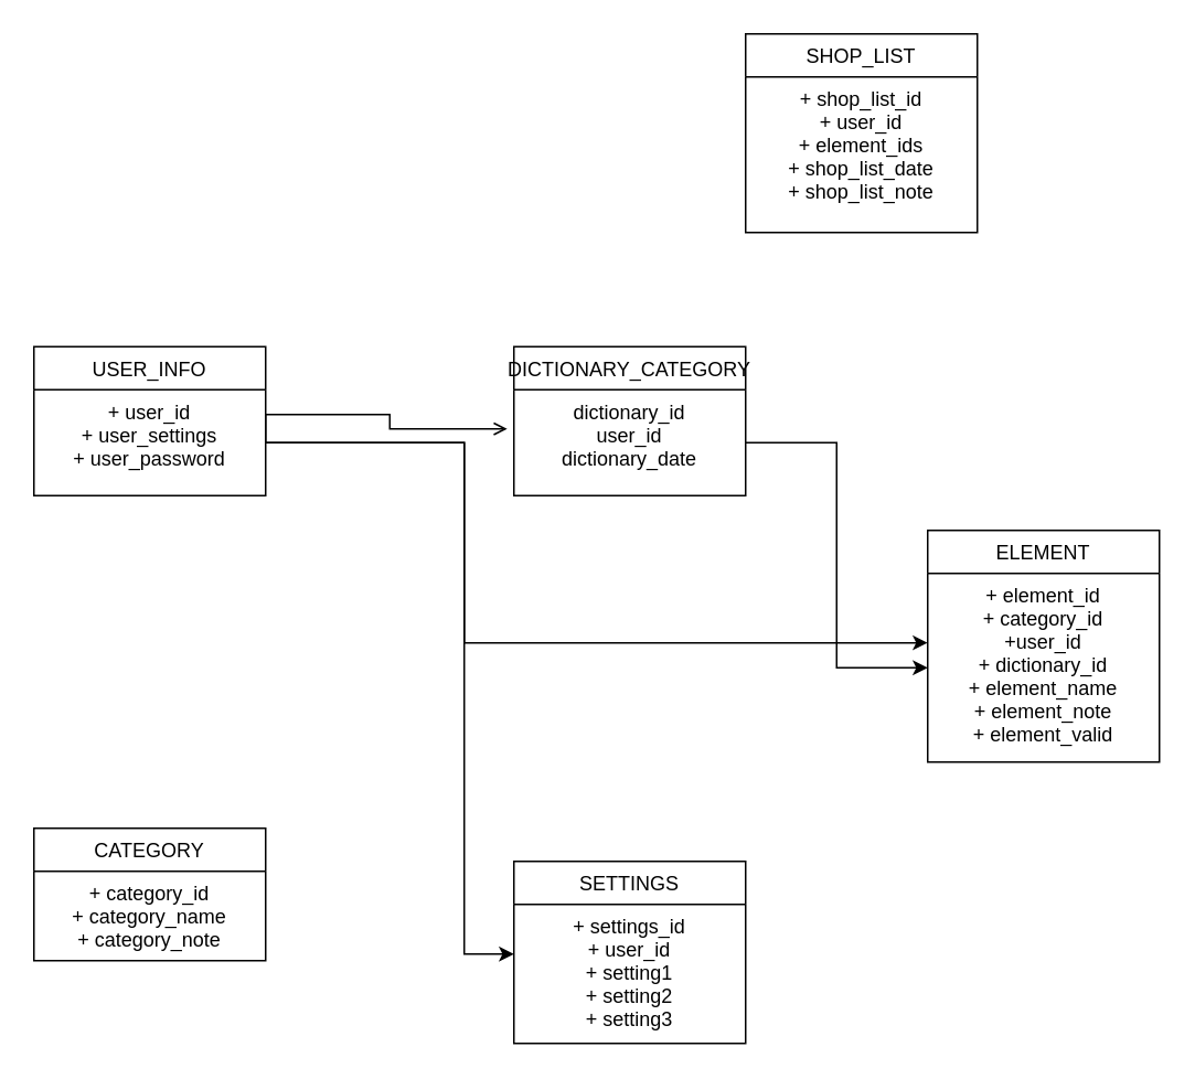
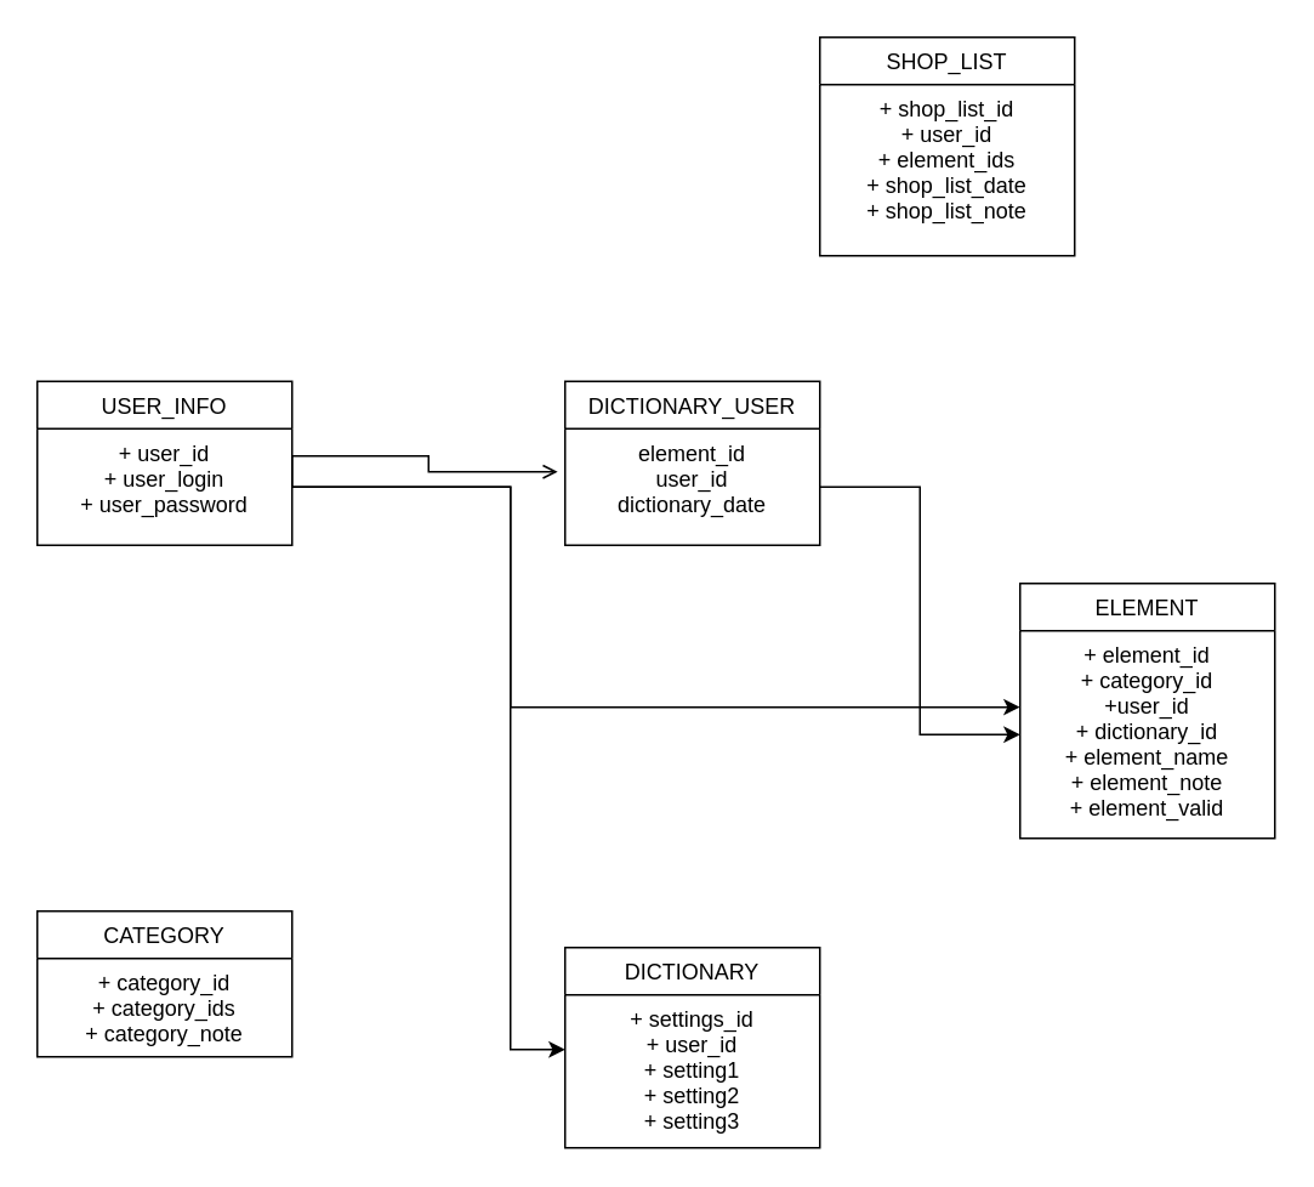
- <mxCell id="4" value="DICTIONARY_CATEGORY" style="swimlane;fontStyle=0;childLayout=stackLayout;horizontal=1;startSize=26;fillColor=none;horizontalStack=0;resizeParent=1;resizeParentMax=0;resizeLast=0;collapsible=1;marginBottom=0;align=center;" vertex="1" parent="1"><mxGeometry x="310" y="209" width="140" height="90" as="geometry" /></mxCell>
+ <mxCell id="4" value="DICTIONARY_USER" style="swimlane;fontStyle=0;childLayout=stackLayout;horizontal=1;startSize=26;fillColor=none;horizontalStack=0;resizeParent=1;resizeParentMax=0;resizeLast=0;collapsible=1;marginBottom=0;align=center;" vertex="1" parent="1"><mxGeometry x="310" y="209" width="140" height="90" as="geometry" /></mxCell>
- <mxCell id="3" value="+ user_id&#10;+ user_settings&#10;+ user_password" style="text;strokeColor=none;fillColor=none;align=center;verticalAlign=top;spacingLeft=4;spacingRight=4;overflow=hidden;rotatable=0;points=[[0,0.5],[1,0.5]];portConstraint=eastwest;" vertex="1" parent="2"><mxGeometry y="26" width="140" height="64" as="geometry" /></mxCell>
+ <mxCell id="3" value="+ user_id&#10;+ user_login&#10;+ user_password" style="text;strokeColor=none;fillColor=none;align=center;verticalAlign=top;spacingLeft=4;spacingRight=4;overflow=hidden;rotatable=0;points=[[0,0.5],[1,0.5]];portConstraint=eastwest;" vertex="1" parent="2"><mxGeometry y="26" width="140" height="64" as="geometry" /></mxCell>
- <mxCell id="5" value="dictionary_id&#10;user_id&#10;dictionary_date" style="text;strokeColor=none;fillColor=none;align=center;verticalAlign=top;spacingLeft=4;spacingRight=4;overflow=hidden;rotatable=0;points=[[0,0.5],[1,0.5]];portConstraint=eastwest;" vertex="1" parent="4"><mxGeometry y="26" width="140" height="64" as="geometry" /></mxCell>
+ <mxCell id="5" value="element_id&#10;user_id&#10;dictionary_date" style="text;strokeColor=none;fillColor=none;align=center;verticalAlign=top;spacingLeft=4;spacingRight=4;overflow=hidden;rotatable=0;points=[[0,0.5],[1,0.5]];portConstraint=eastwest;" vertex="1" parent="4"><mxGeometry y="26" width="140" height="64" as="geometry" /></mxCell>
- <mxCell id="13" value="SETTINGS" style="swimlane;fontStyle=0;childLayout=stackLayout;horizontal=1;startSize=26;fillColor=none;horizontalStack=0;resizeParent=1;resizeParentMax=0;resizeLast=0;collapsible=1;marginBottom=0;align=center;" vertex="1" parent="1"><mxGeometry x="310" y="520" width="140" height="110" as="geometry" /></mxCell>
+ <mxCell id="13" value="DICTIONARY" style="swimlane;fontStyle=0;childLayout=stackLayout;horizontal=1;startSize=26;fillColor=none;horizontalStack=0;resizeParent=1;resizeParentMax=0;resizeLast=0;collapsible=1;marginBottom=0;align=center;" vertex="1" parent="1"><mxGeometry x="310" y="520" width="140" height="110" as="geometry" /></mxCell>
- <mxCell id="8" value="+ category_id&#10;+ category_name&#10;+ category_note" style="text;strokeColor=none;fillColor=none;align=center;verticalAlign=top;spacingLeft=4;spacingRight=4;overflow=hidden;rotatable=0;points=[[0,0.5],[1,0.5]];portConstraint=eastwest;" vertex="1" parent="7"><mxGeometry y="26" width="140" height="54" as="geometry" /></mxCell>
+ <mxCell id="8" value="+ category_id&#10;+ category_ids&#10;+ category_note" style="text;strokeColor=none;fillColor=none;align=center;verticalAlign=top;spacingLeft=4;spacingRight=4;overflow=hidden;rotatable=0;points=[[0,0.5],[1,0.5]];portConstraint=eastwest;" vertex="1" parent="7"><mxGeometry y="26" width="140" height="54" as="geometry" /></mxCell>
